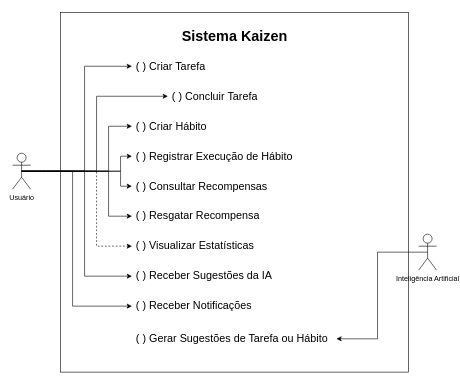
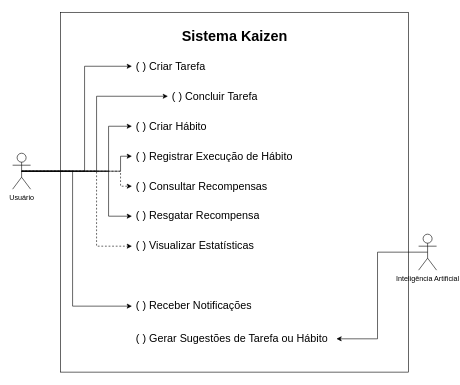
- <mxCell id="7" style="edgeStyle=orthogonalEdgeStyle;rounded=0;orthogonalLoop=1;jettySize=auto;html=1;exitX=0.5;exitY=0.5;exitDx=0;exitDy=0;exitPerimeter=0;" edge="1" parent="1" source="12" target="20"><mxGeometry relative="1" as="geometry"><Array as="points"><mxPoint x="200" y="285" /><mxPoint x="200" y="310" /></Array></mxGeometry></mxCell>
+ <mxCell id="7" style="edgeStyle=orthogonalEdgeStyle;rounded=0;orthogonalLoop=1;jettySize=auto;html=1;exitX=0.5;exitY=0.5;exitDx=0;exitDy=0;exitPerimeter=0;dashed=1;" edge="1" parent="1" source="12" target="20"><mxGeometry relative="1" as="geometry"><Array as="points"><mxPoint x="200" y="285" /><mxPoint x="200" y="310" /></Array></mxGeometry></mxCell>
- <mxCell id="10" style="edgeStyle=orthogonalEdgeStyle;rounded=0;orthogonalLoop=1;jettySize=auto;html=1;exitX=0.5;exitY=0.5;exitDx=0;exitDy=0;exitPerimeter=0;entryX=0;entryY=0.5;entryDx=0;entryDy=0;" edge="1" parent="1" source="12" target="23"><mxGeometry relative="1" as="geometry"><Array as="points"><mxPoint x="140" y="285" /><mxPoint x="140" y="460" /></Array></mxGeometry></mxCell>
- <mxCell id="23" value="&amp;nbsp;( ) Receber Sugestões da IA" style="text;html=1;strokeColor=none;fillColor=none;align=left;verticalAlign=middle;whiteSpace=wrap;overflow=hidden;strokeWidth=1;fontSize=18;fontStyle=0" vertex="1" parent="1"><mxGeometry x="219" y="440" width="241" height="40" as="geometry" /></mxCell>
